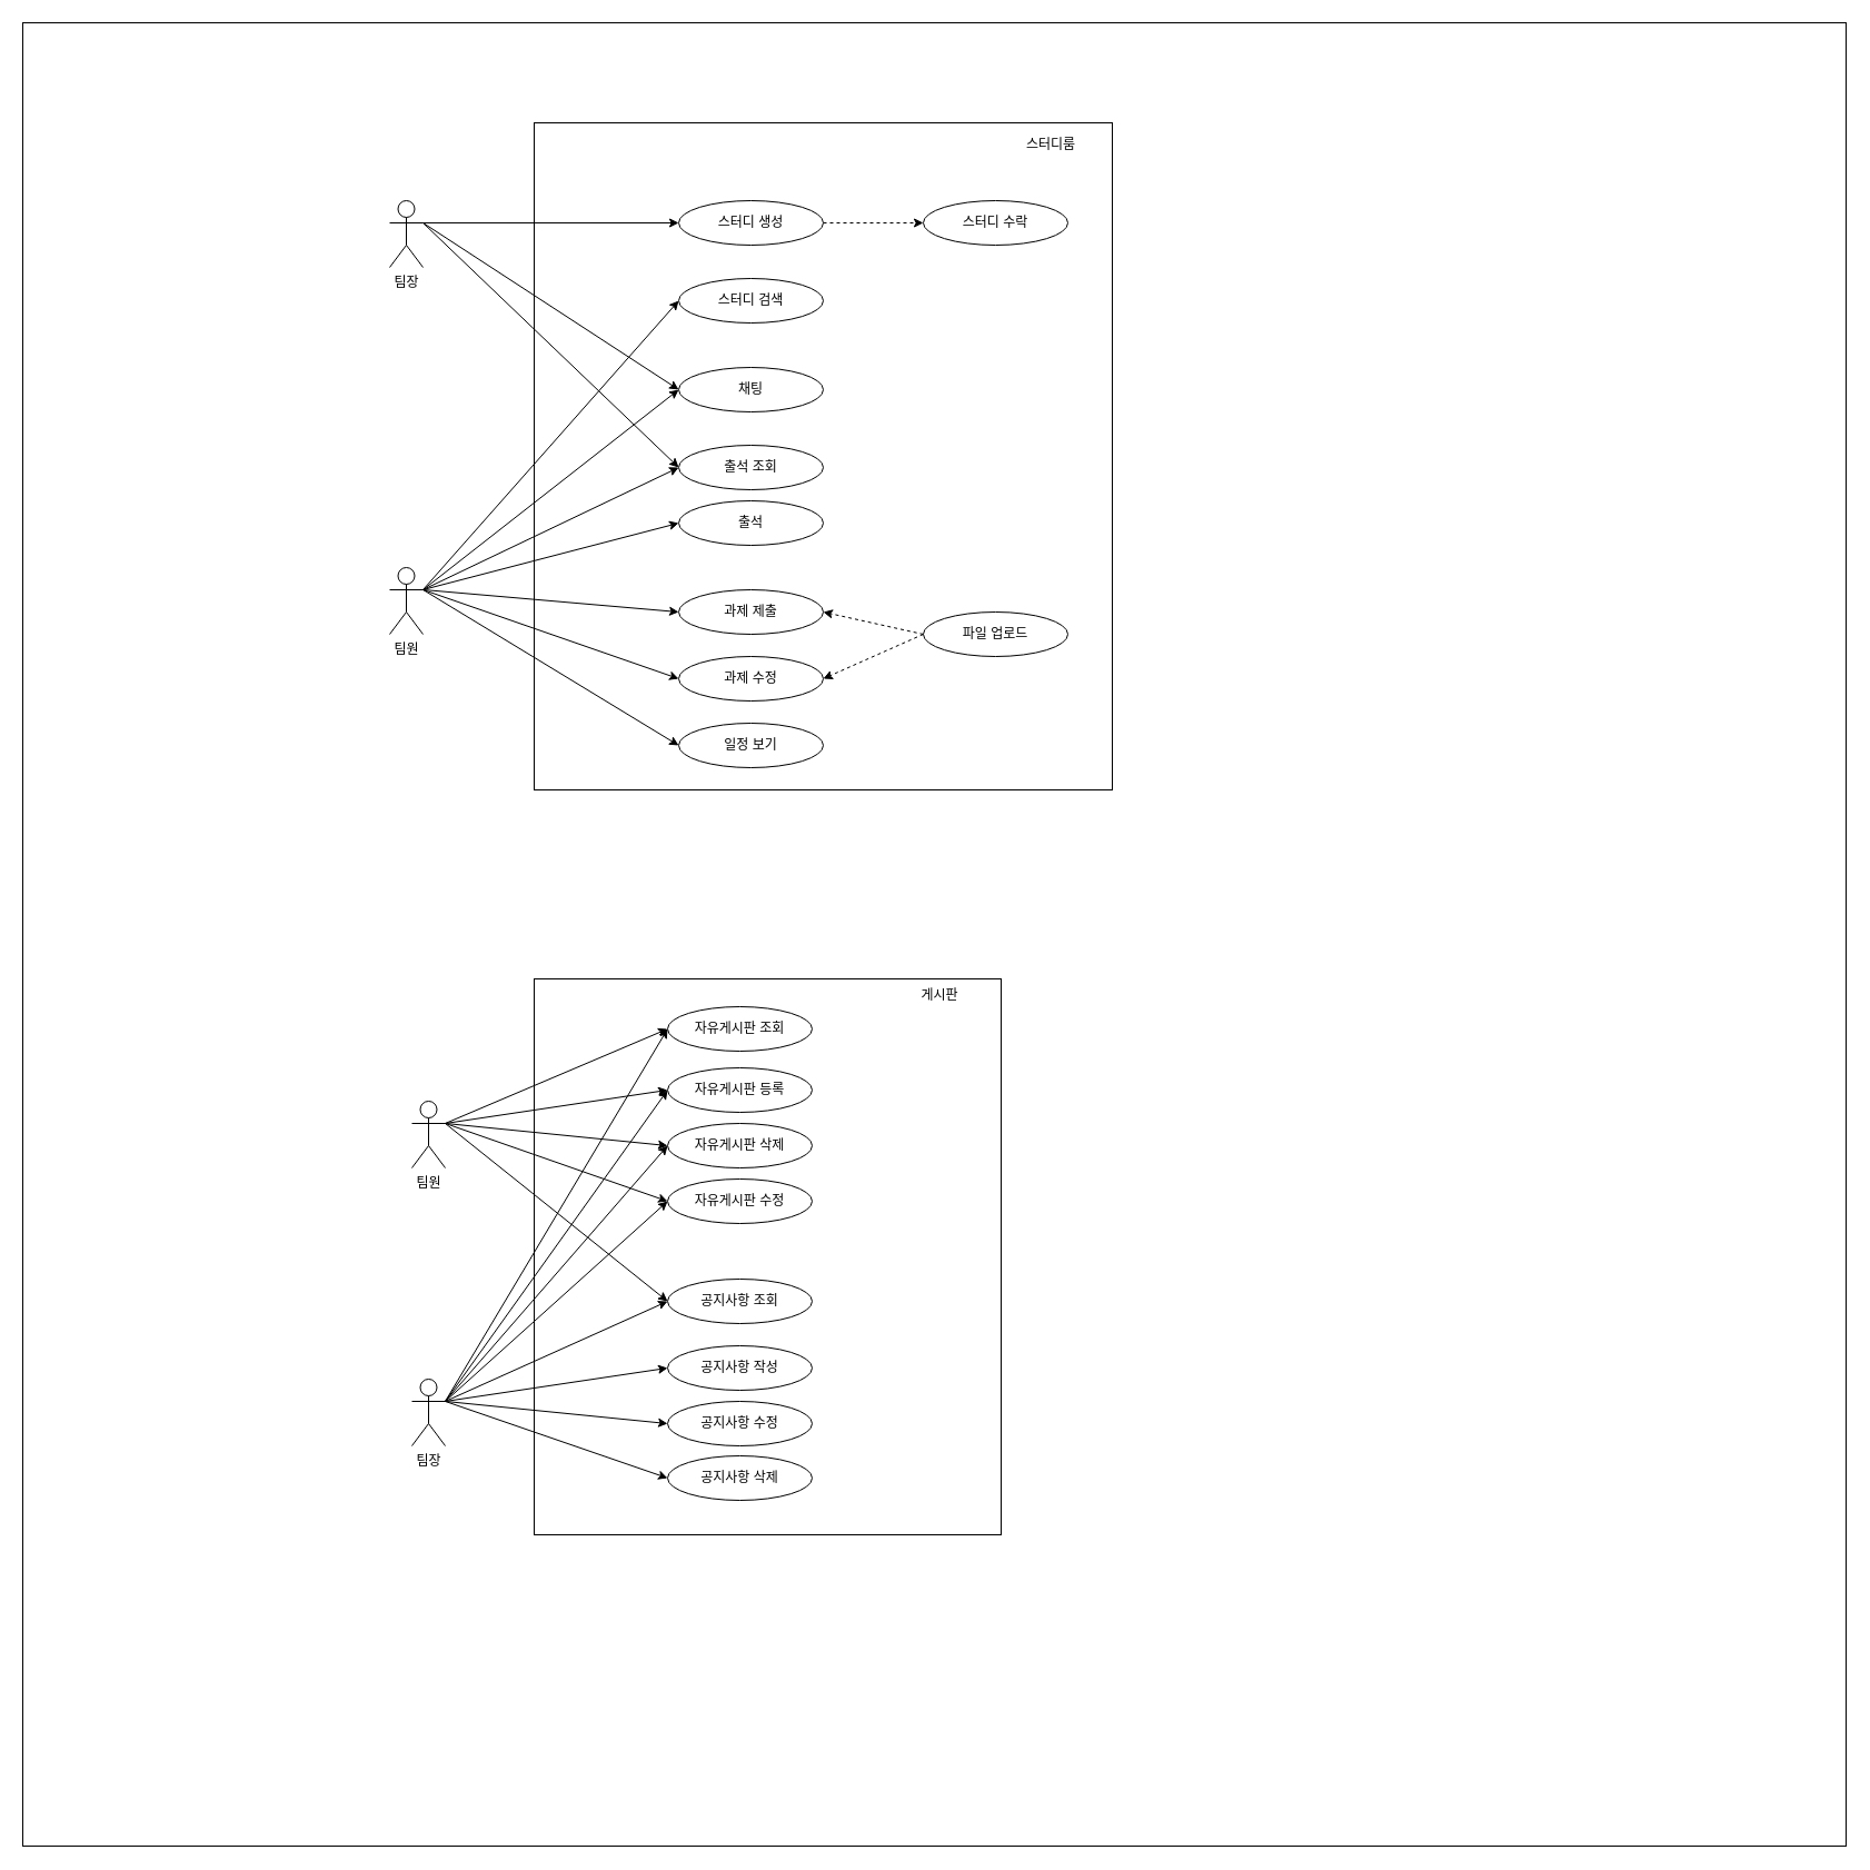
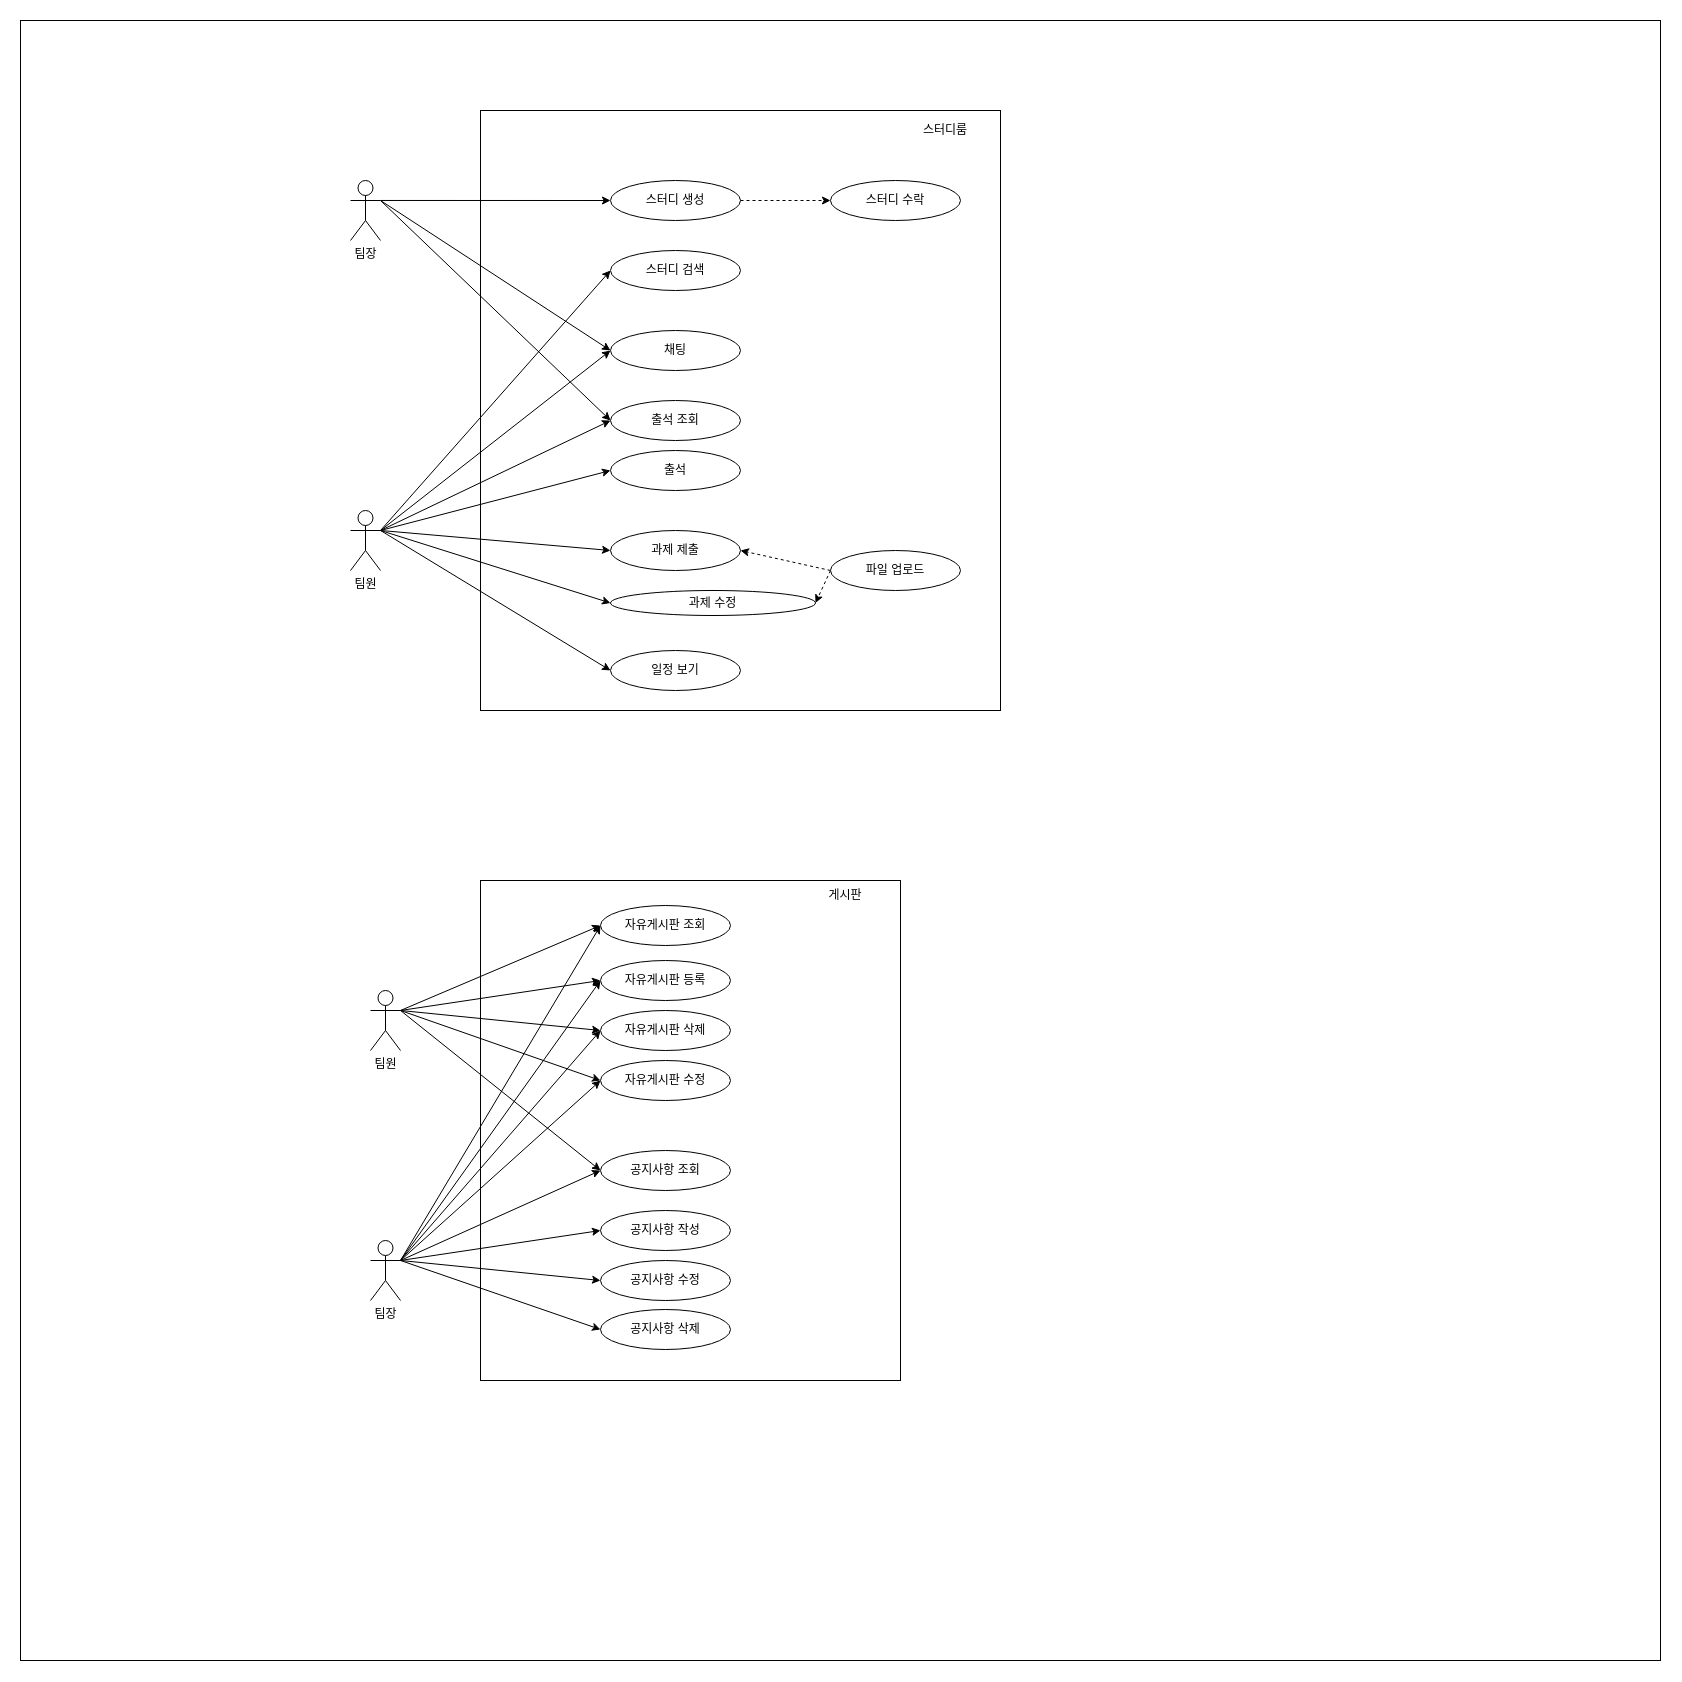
- <mxCell id="7" value="과제 수정" style="ellipse;whiteSpace=wrap;html=1;" vertex="1" parent="1"><mxGeometry x="610" y="590" width="130" height="40" as="geometry" /></mxCell>
+ <mxCell id="7" value="과제 수정" style="ellipse;whiteSpace=wrap;html=1;" vertex="1" parent="1"><mxGeometry x="610" y="590" width="205" height="25" as="geometry" /></mxCell>
